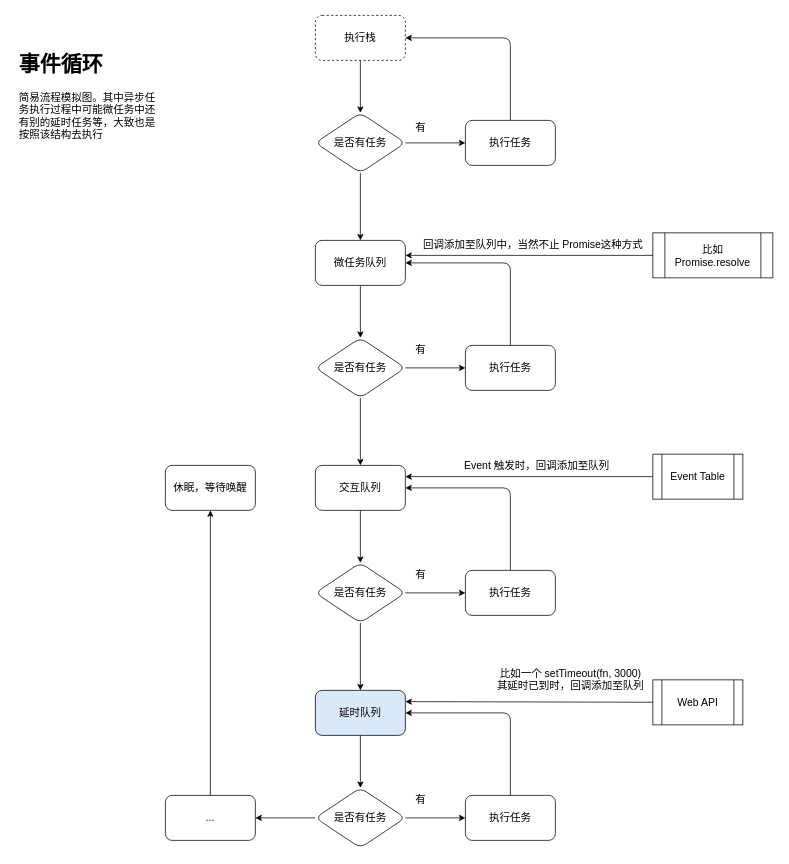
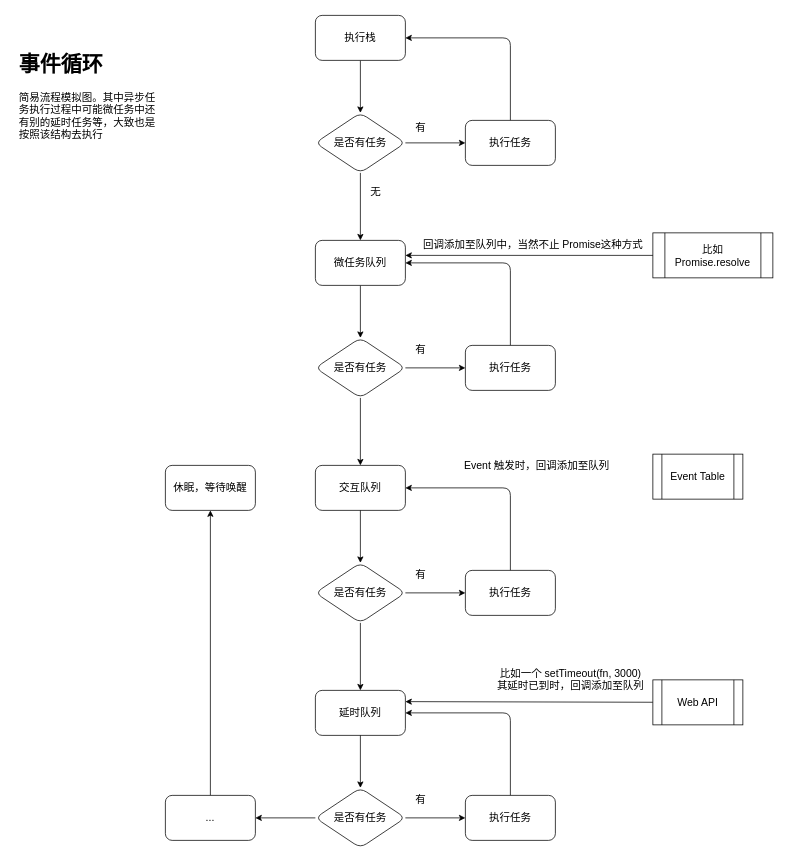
- <mxCell id="3" value="执行栈" style="rounded=1;whiteSpace=wrap;html=1;fontSize=14;dashed=1;" vertex="1" parent="1"><mxGeometry x="420" y="20" width="120" height="60" as="geometry" /></mxCell>
+ <mxCell id="3" value="执行栈" style="rounded=1;whiteSpace=wrap;html=1;fontSize=14;" vertex="1" parent="1"><mxGeometry x="420" y="20" width="120" height="60" as="geometry" /></mxCell>
+ <mxCell id="13" value="无" style="text;html=1;align=center;verticalAlign=middle;resizable=0;points=[];autosize=1;strokeColor=none;fillColor=none;fontSize=14;" vertex="1" parent="1"><mxGeometry x="480" y="240" width="40" height="30" as="geometry" /></mxCell>
- <mxCell id="42" style="edgeStyle=none;html=1;exitX=0;exitY=0.5;exitDx=0;exitDy=0;entryX=1;entryY=0.25;entryDx=0;entryDy=0;fontSize=14;" edge="1" parent="1" source="43" target="19"><mxGeometry relative="1" as="geometry" /></mxCell>
- <mxCell id="27" value="延时队列" style="whiteSpace=wrap;html=1;fontSize=14;rounded=1;fillColor=#dae8fc;" vertex="1" parent="1"><mxGeometry x="420" y="920" width="120" height="60" as="geometry" /></mxCell>
+ <mxCell id="27" value="延时队列" style="whiteSpace=wrap;html=1;fontSize=14;rounded=1;" vertex="1" parent="1"><mxGeometry x="420" y="920" width="120" height="60" as="geometry" /></mxCell>
